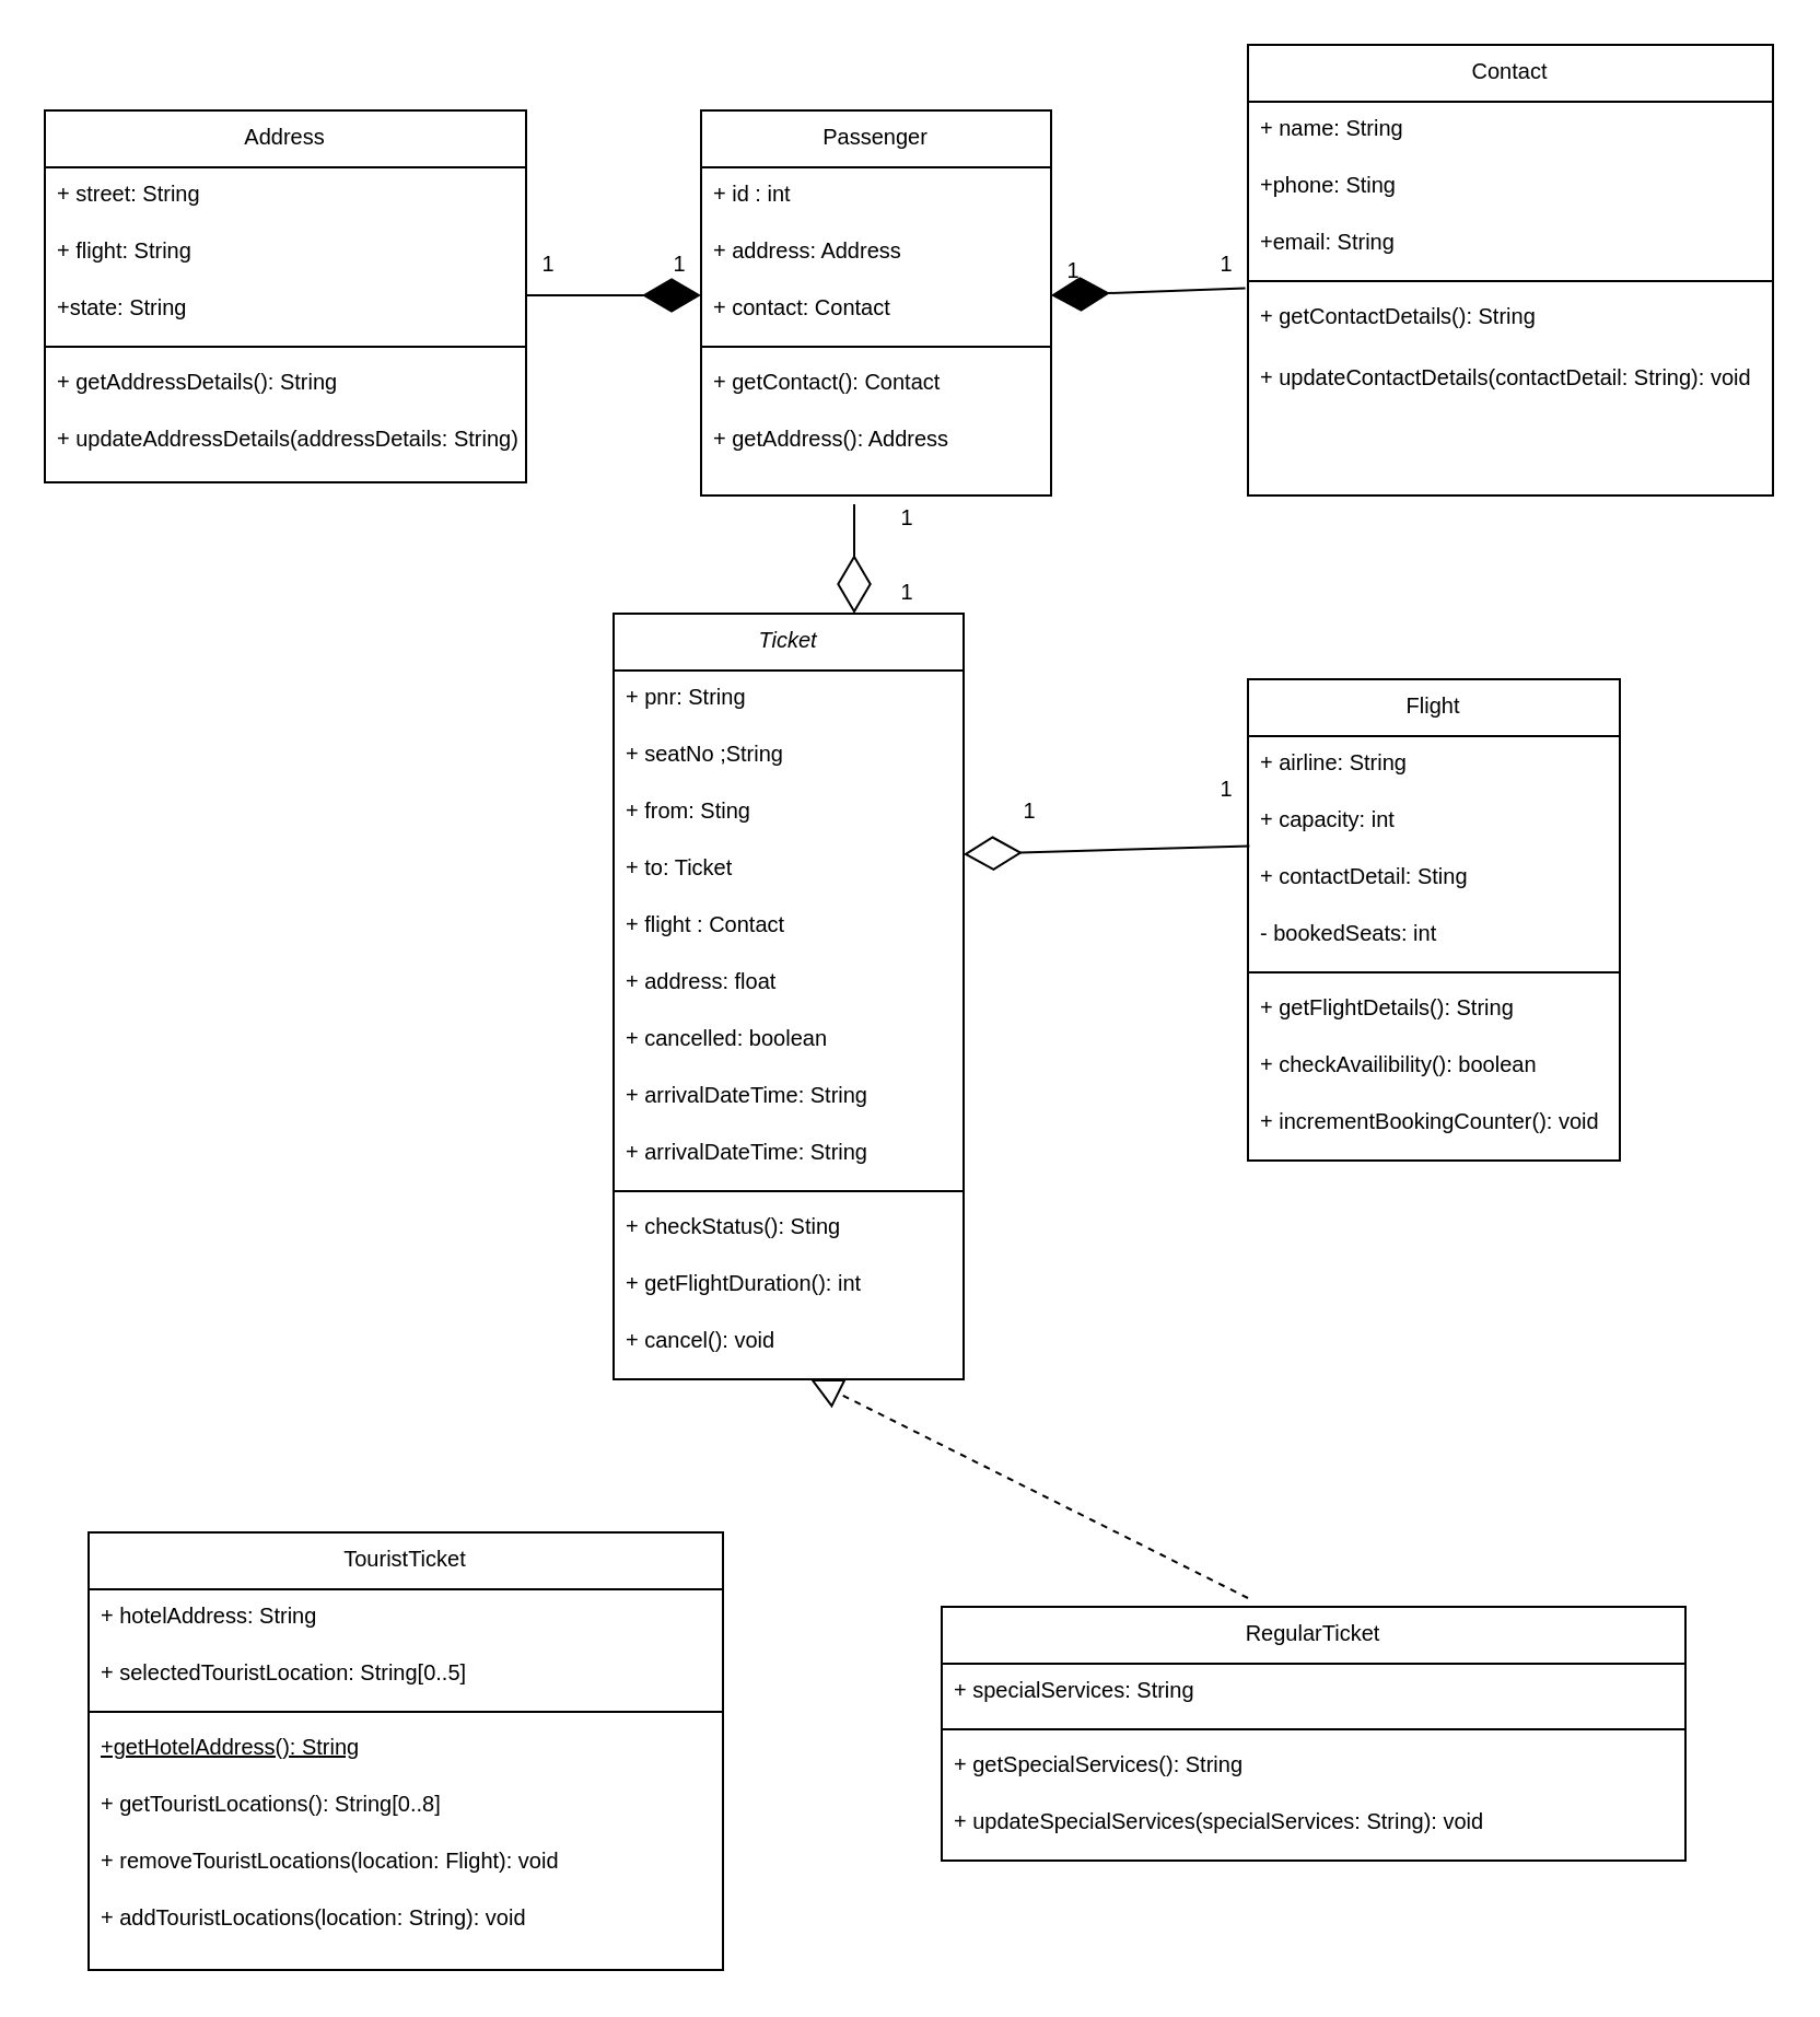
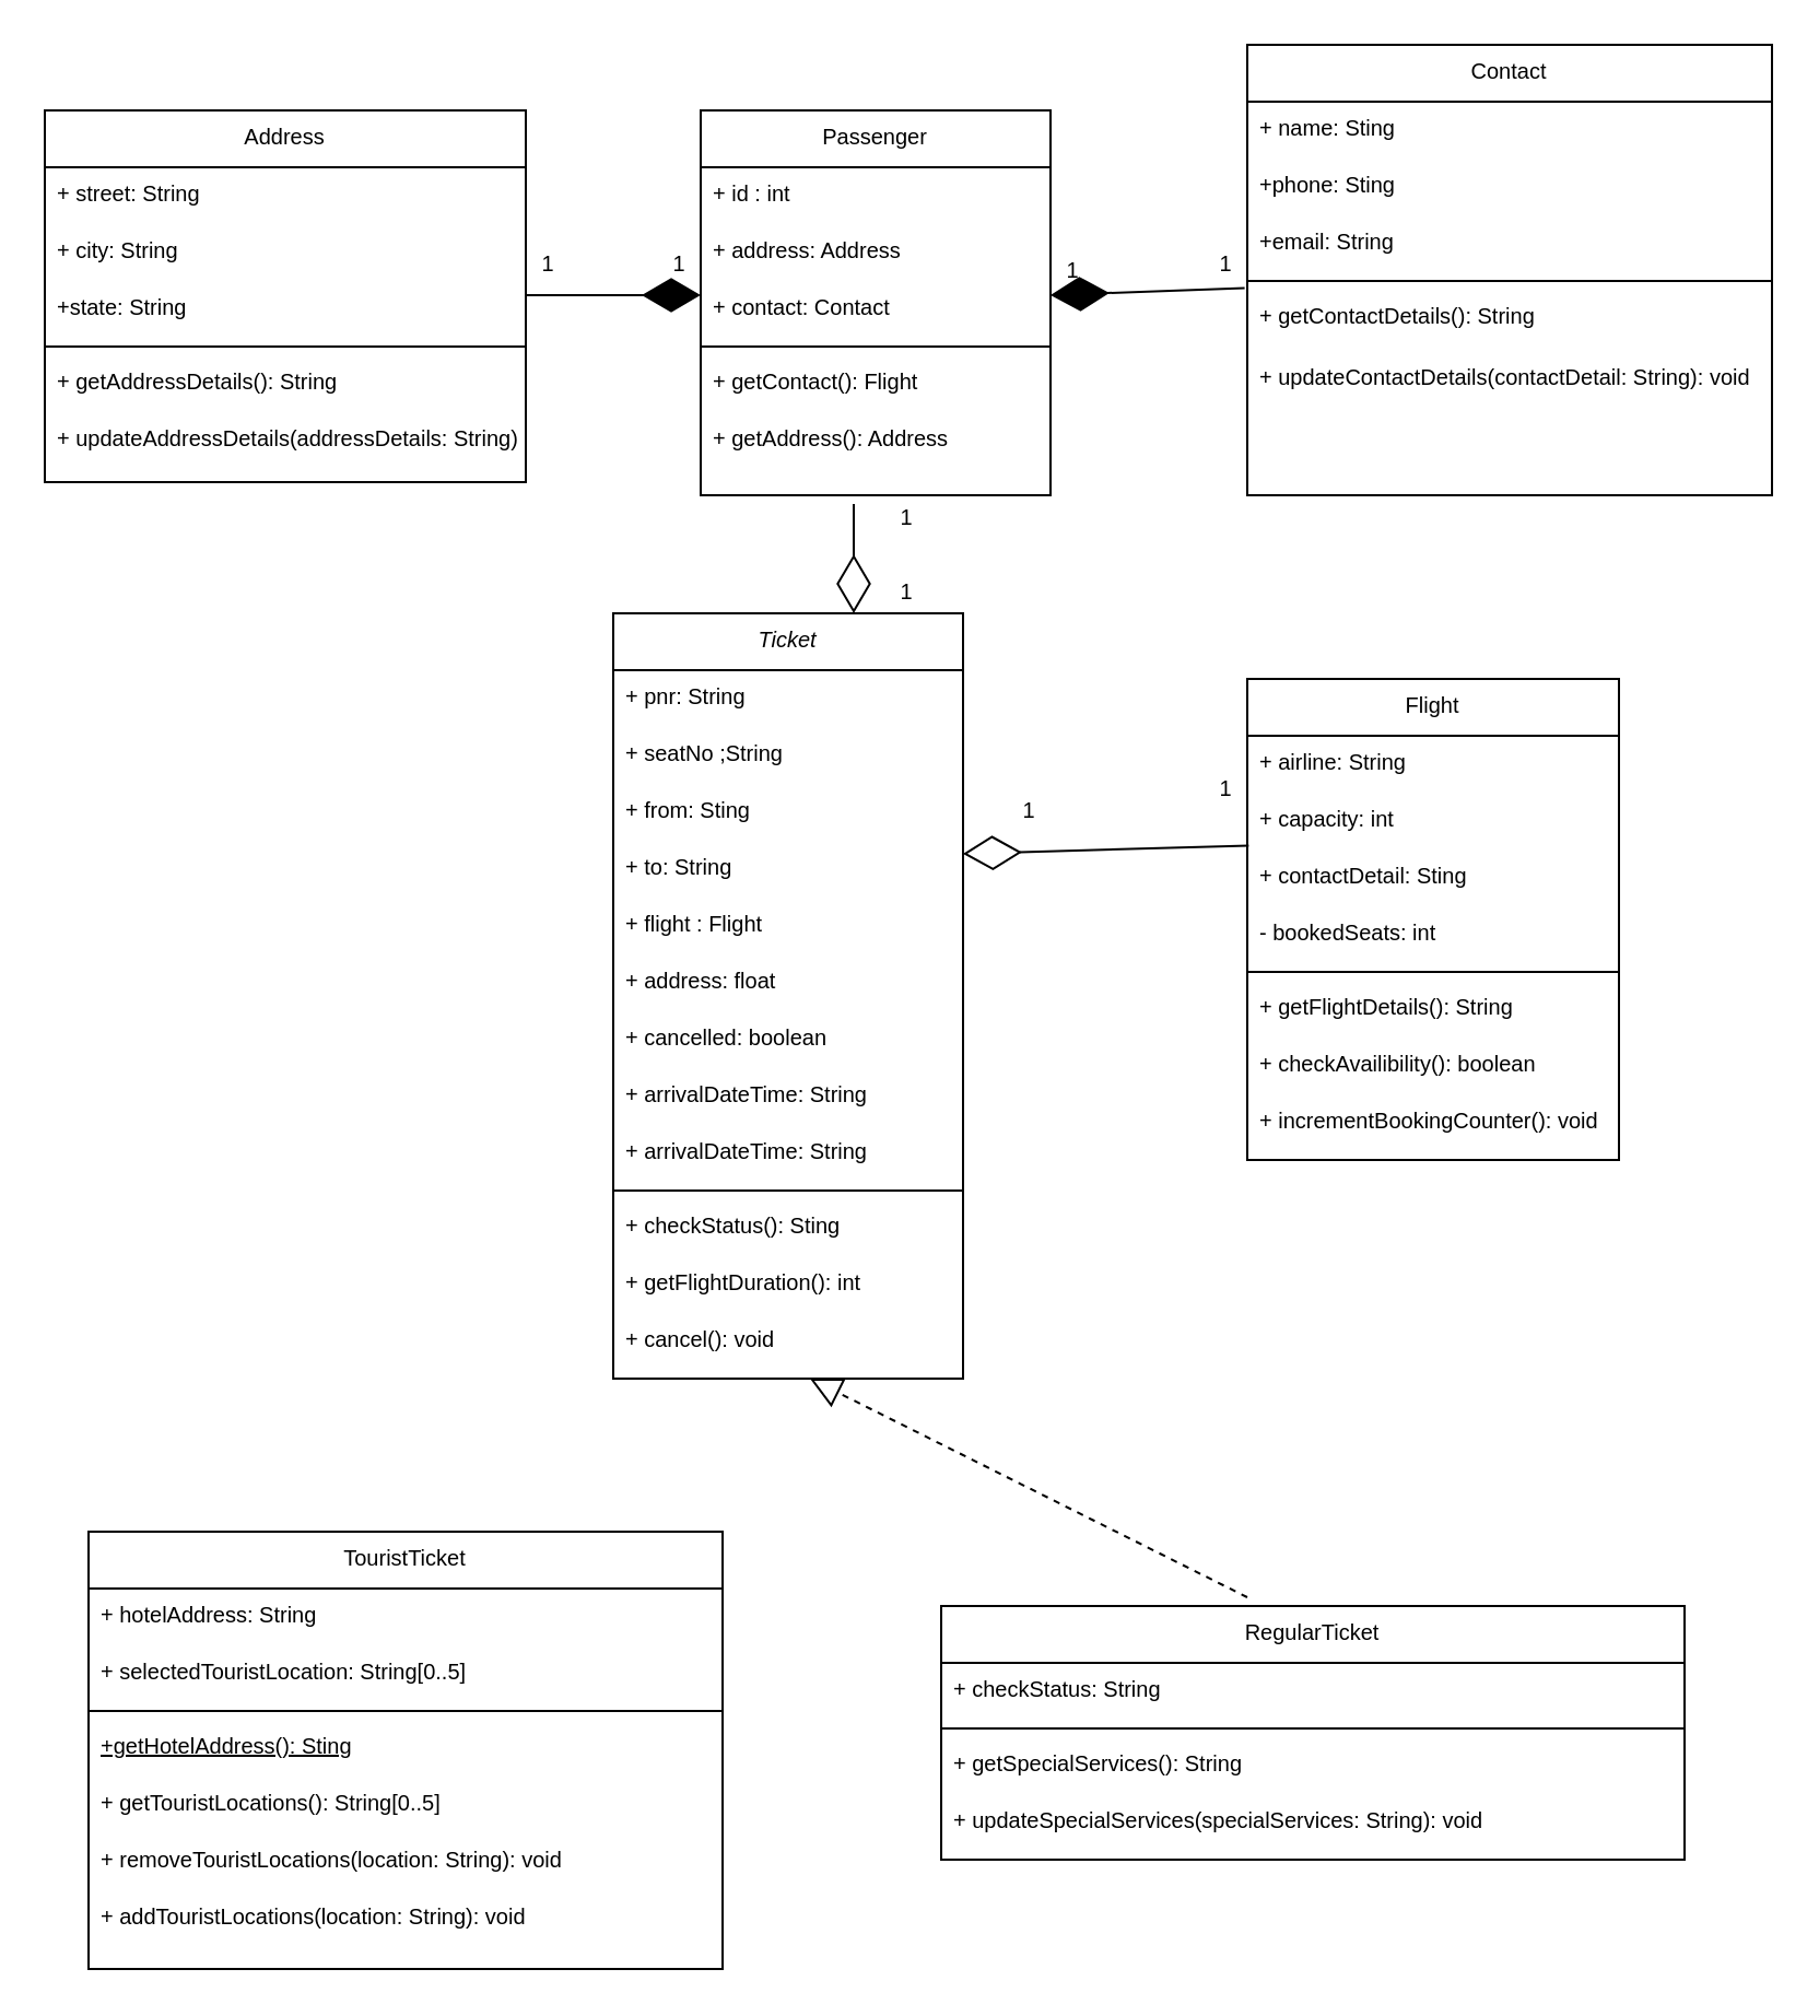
- <mxCell id="53" value="+ name: String" style="text;align=left;verticalAlign=top;spacingLeft=4;spacingRight=4;overflow=hidden;rotatable=0;points=[[0,0.5],[1,0.5]];portConstraint=eastwest;fontSize=10;" vertex="1" parent="52"><mxGeometry y="26" width="240" height="26" as="geometry" /></mxCell>
+ <mxCell id="53" value="+ name: Sting" style="text;align=left;verticalAlign=top;spacingLeft=4;spacingRight=4;overflow=hidden;rotatable=0;points=[[0,0.5],[1,0.5]];portConstraint=eastwest;fontSize=10;" vertex="1" parent="52"><mxGeometry y="26" width="240" height="26" as="geometry" /></mxCell>
- <mxCell id="40" value="+ flight: String" style="text;align=left;verticalAlign=top;spacingLeft=4;spacingRight=4;overflow=hidden;rotatable=0;points=[[0,0.5],[1,0.5]];portConstraint=eastwest;rounded=0;shadow=0;html=0;fontSize=10;" vertex="1" parent="38"><mxGeometry y="52" width="220" height="26" as="geometry" /></mxCell>
+ <mxCell id="40" value="+ city: String" style="text;align=left;verticalAlign=top;spacingLeft=4;spacingRight=4;overflow=hidden;rotatable=0;points=[[0,0.5],[1,0.5]];portConstraint=eastwest;rounded=0;shadow=0;html=0;fontSize=10;" vertex="1" parent="38"><mxGeometry y="52" width="220" height="26" as="geometry" /></mxCell>
- <mxCell id="50" value="+ getContact(): Contact" style="text;align=left;verticalAlign=top;spacingLeft=4;spacingRight=4;overflow=hidden;rotatable=0;points=[[0,0.5],[1,0.5]];portConstraint=eastwest;fontSize=10;" vertex="1" parent="45"><mxGeometry y="112" width="160" height="26" as="geometry" /></mxCell>
+ <mxCell id="50" value="+ getContact(): Flight" style="text;align=left;verticalAlign=top;spacingLeft=4;spacingRight=4;overflow=hidden;rotatable=0;points=[[0,0.5],[1,0.5]];portConstraint=eastwest;fontSize=10;" vertex="1" parent="45"><mxGeometry y="112" width="160" height="26" as="geometry" /></mxCell>
- <mxCell id="6" value="+ to: Ticket" style="text;align=left;verticalAlign=top;spacingLeft=4;spacingRight=4;overflow=hidden;rotatable=0;points=[[0,0.5],[1,0.5]];portConstraint=eastwest;rounded=0;shadow=0;html=0;fontSize=10;" vertex="1" parent="2"><mxGeometry y="104" width="160" height="26" as="geometry" /></mxCell>
+ <mxCell id="6" value="+ to: String" style="text;align=left;verticalAlign=top;spacingLeft=4;spacingRight=4;overflow=hidden;rotatable=0;points=[[0,0.5],[1,0.5]];portConstraint=eastwest;rounded=0;shadow=0;html=0;fontSize=10;" vertex="1" parent="2"><mxGeometry y="104" width="160" height="26" as="geometry" /></mxCell>
- <mxCell id="7" value="+ flight : Contact" style="text;align=left;verticalAlign=top;spacingLeft=4;spacingRight=4;overflow=hidden;rotatable=0;points=[[0,0.5],[1,0.5]];portConstraint=eastwest;rounded=0;shadow=0;html=0;fontSize=10;" vertex="1" parent="2"><mxGeometry y="130" width="160" height="26" as="geometry" /></mxCell>
+ <mxCell id="7" value="+ flight : Flight" style="text;align=left;verticalAlign=top;spacingLeft=4;spacingRight=4;overflow=hidden;rotatable=0;points=[[0,0.5],[1,0.5]];portConstraint=eastwest;rounded=0;shadow=0;html=0;fontSize=10;" vertex="1" parent="2"><mxGeometry y="130" width="160" height="26" as="geometry" /></mxCell>
- <mxCell id="25" value="+ specialServices: String" style="text;align=left;verticalAlign=top;spacingLeft=4;spacingRight=4;overflow=hidden;rotatable=0;points=[[0,0.5],[1,0.5]];portConstraint=eastwest;fontSize=10;" parent="24" vertex="1"><mxGeometry y="26" width="340" height="26" as="geometry" /></mxCell>
+ <mxCell id="25" value="+ checkStatus: String" style="text;align=left;verticalAlign=top;spacingLeft=4;spacingRight=4;overflow=hidden;rotatable=0;points=[[0,0.5],[1,0.5]];portConstraint=eastwest;fontSize=10;" parent="24" vertex="1"><mxGeometry y="26" width="340" height="26" as="geometry" /></mxCell>
- <mxCell id="20" value="+getHotelAddress(): String" style="text;align=left;verticalAlign=top;spacingLeft=4;spacingRight=4;overflow=hidden;rotatable=0;points=[[0,0.5],[1,0.5]];portConstraint=eastwest;fontStyle=4;fontSize=10;" parent="16" vertex="1"><mxGeometry y="86" width="290" height="26" as="geometry" /></mxCell>
+ <mxCell id="20" value="+getHotelAddress(): Sting" style="text;align=left;verticalAlign=top;spacingLeft=4;spacingRight=4;overflow=hidden;rotatable=0;points=[[0,0.5],[1,0.5]];portConstraint=eastwest;fontStyle=4;fontSize=10;" parent="16" vertex="1"><mxGeometry y="86" width="290" height="26" as="geometry" /></mxCell>
- <mxCell id="21" value="+ getTouristLocations(): String[0..8]" style="text;align=left;verticalAlign=top;spacingLeft=4;spacingRight=4;overflow=hidden;rotatable=0;points=[[0,0.5],[1,0.5]];portConstraint=eastwest;fontSize=10;" parent="16" vertex="1"><mxGeometry y="112" width="290" height="26" as="geometry" /></mxCell>
+ <mxCell id="21" value="+ getTouristLocations(): String[0..5]" style="text;align=left;verticalAlign=top;spacingLeft=4;spacingRight=4;overflow=hidden;rotatable=0;points=[[0,0.5],[1,0.5]];portConstraint=eastwest;fontSize=10;" parent="16" vertex="1"><mxGeometry y="112" width="290" height="26" as="geometry" /></mxCell>
- <mxCell id="22" value="+ removeTouristLocations(location: Flight): void" style="text;align=left;verticalAlign=top;spacingLeft=4;spacingRight=4;overflow=hidden;rotatable=0;points=[[0,0.5],[1,0.5]];portConstraint=eastwest;fontSize=10;" vertex="1" parent="16"><mxGeometry y="138" width="290" height="26" as="geometry" /></mxCell>
+ <mxCell id="22" value="+ removeTouristLocations(location: String): void" style="text;align=left;verticalAlign=top;spacingLeft=4;spacingRight=4;overflow=hidden;rotatable=0;points=[[0,0.5],[1,0.5]];portConstraint=eastwest;fontSize=10;" vertex="1" parent="16"><mxGeometry y="138" width="290" height="26" as="geometry" /></mxCell>
